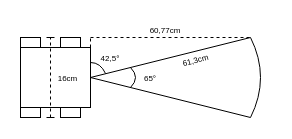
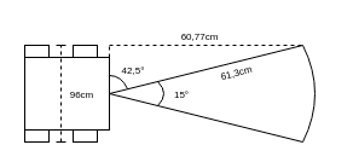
- <mxCell id="13" value="&lt;font style=&quot;font-size: 8px;&quot;&gt;16cm&lt;/font&gt;" style="text;html=1;align=center;verticalAlign=middle;whiteSpace=wrap;rounded=0;" vertex="1" parent="1"><mxGeometry x="50" y="69.5" width="35" height="15" as="geometry" /></mxCell>
+ <mxCell id="13" value="&lt;font style=&quot;font-size: 8px;&quot;&gt;96cm&lt;/font&gt;" style="text;html=1;align=center;verticalAlign=middle;whiteSpace=wrap;rounded=0;" vertex="1" parent="1"><mxGeometry x="50" y="69.5" width="35" height="15" as="geometry" /></mxCell>
- <mxCell id="11" value="&lt;font style=&quot;font-size: 8px;&quot;&gt;65°&lt;/font&gt;" style="text;html=1;align=center;verticalAlign=middle;whiteSpace=wrap;rounded=0;" vertex="1" parent="1"><mxGeometry x="135" y="69.5" width="30" height="15" as="geometry" /></mxCell>
+ <mxCell id="11" value="&lt;font style=&quot;font-size: 8px;&quot;&gt;15°&lt;/font&gt;" style="text;html=1;align=center;verticalAlign=middle;whiteSpace=wrap;rounded=0;" vertex="1" parent="1"><mxGeometry x="135" y="69.5" width="30" height="15" as="geometry" /></mxCell>
